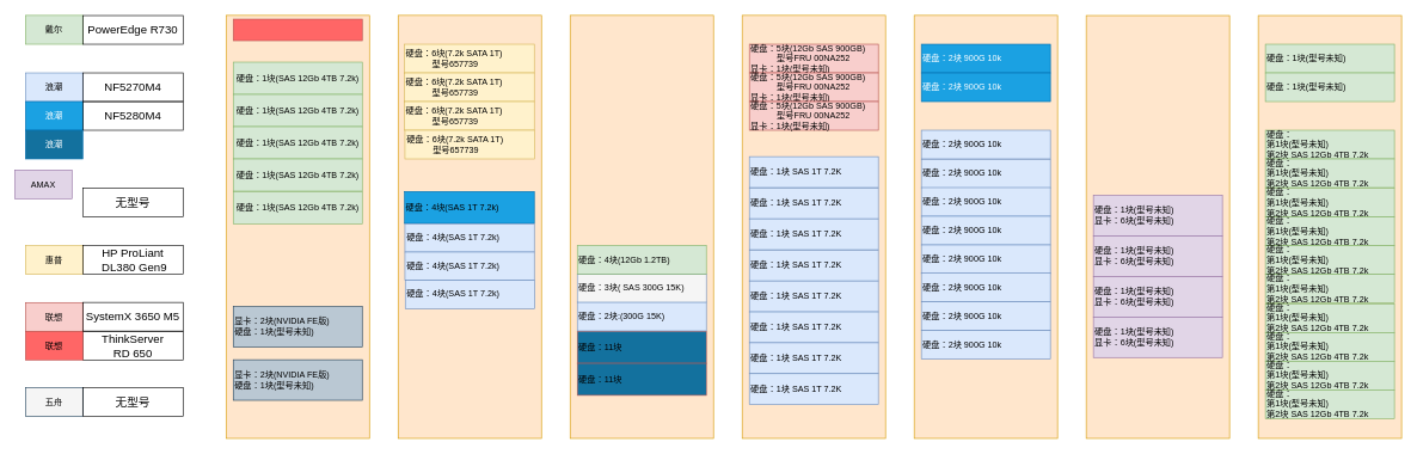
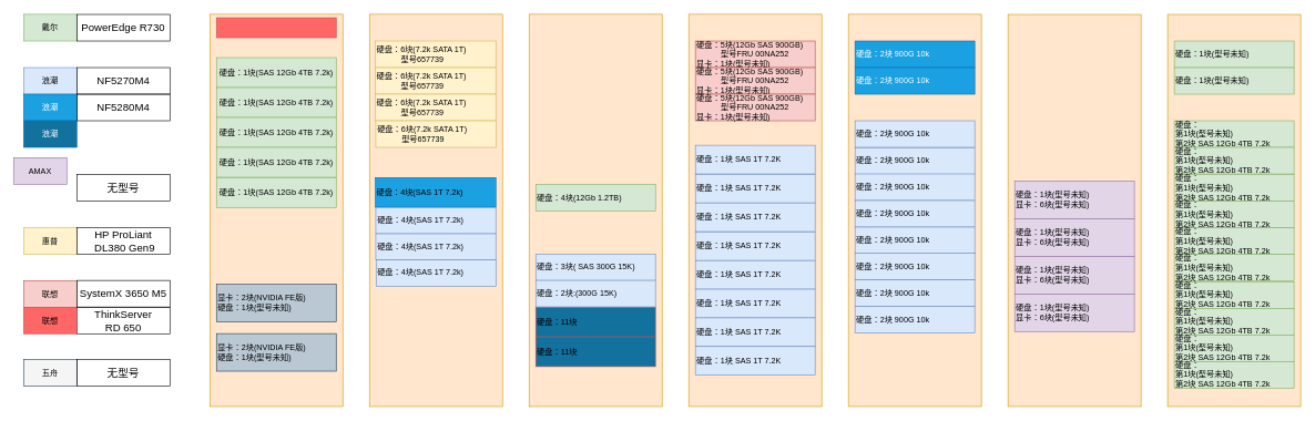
- <mxCell id="23" value="&lt;span&gt;硬盘：4块(&lt;/span&gt;12Gb 1.2TB)&lt;span&gt;&lt;br&gt;&lt;/span&gt;" style="rounded=0;whiteSpace=wrap;html=1;fillColor=#d5e8d4;strokeColor=#82b366;align=left;" parent="1" vertex="1"><mxGeometry x="805" y="341.5" width="180" height="40" as="geometry" /></mxCell>
+ <mxCell id="23" value="&lt;span&gt;硬盘：4块(&lt;/span&gt;12Gb 1.2TB)&lt;span&gt;&lt;br&gt;&lt;/span&gt;" style="rounded=0;whiteSpace=wrap;html=1;fillColor=#d5e8d4;strokeColor=#82b366;align=left;" parent="1" vertex="1"><mxGeometry x="805" y="276.5" width="180" height="40" as="geometry" /></mxCell>
- <mxCell id="14" value="硬盘：3块( SAS 300G 15K)" style="rounded=0;whiteSpace=wrap;html=1;fillColor=#f5f5f5;strokeColor=#6c8ebf;align=left;" parent="1" vertex="1"><mxGeometry x="805" y="381.5" width="180" height="39.5" as="geometry" /></mxCell>
+ <mxCell id="14" value="硬盘：3块( SAS 300G 15K)" style="rounded=0;whiteSpace=wrap;html=1;fillColor=#dae8fc;strokeColor=#6c8ebf;align=left;" parent="1" vertex="1"><mxGeometry x="805" y="381.5" width="180" height="39.5" as="geometry" /></mxCell>
